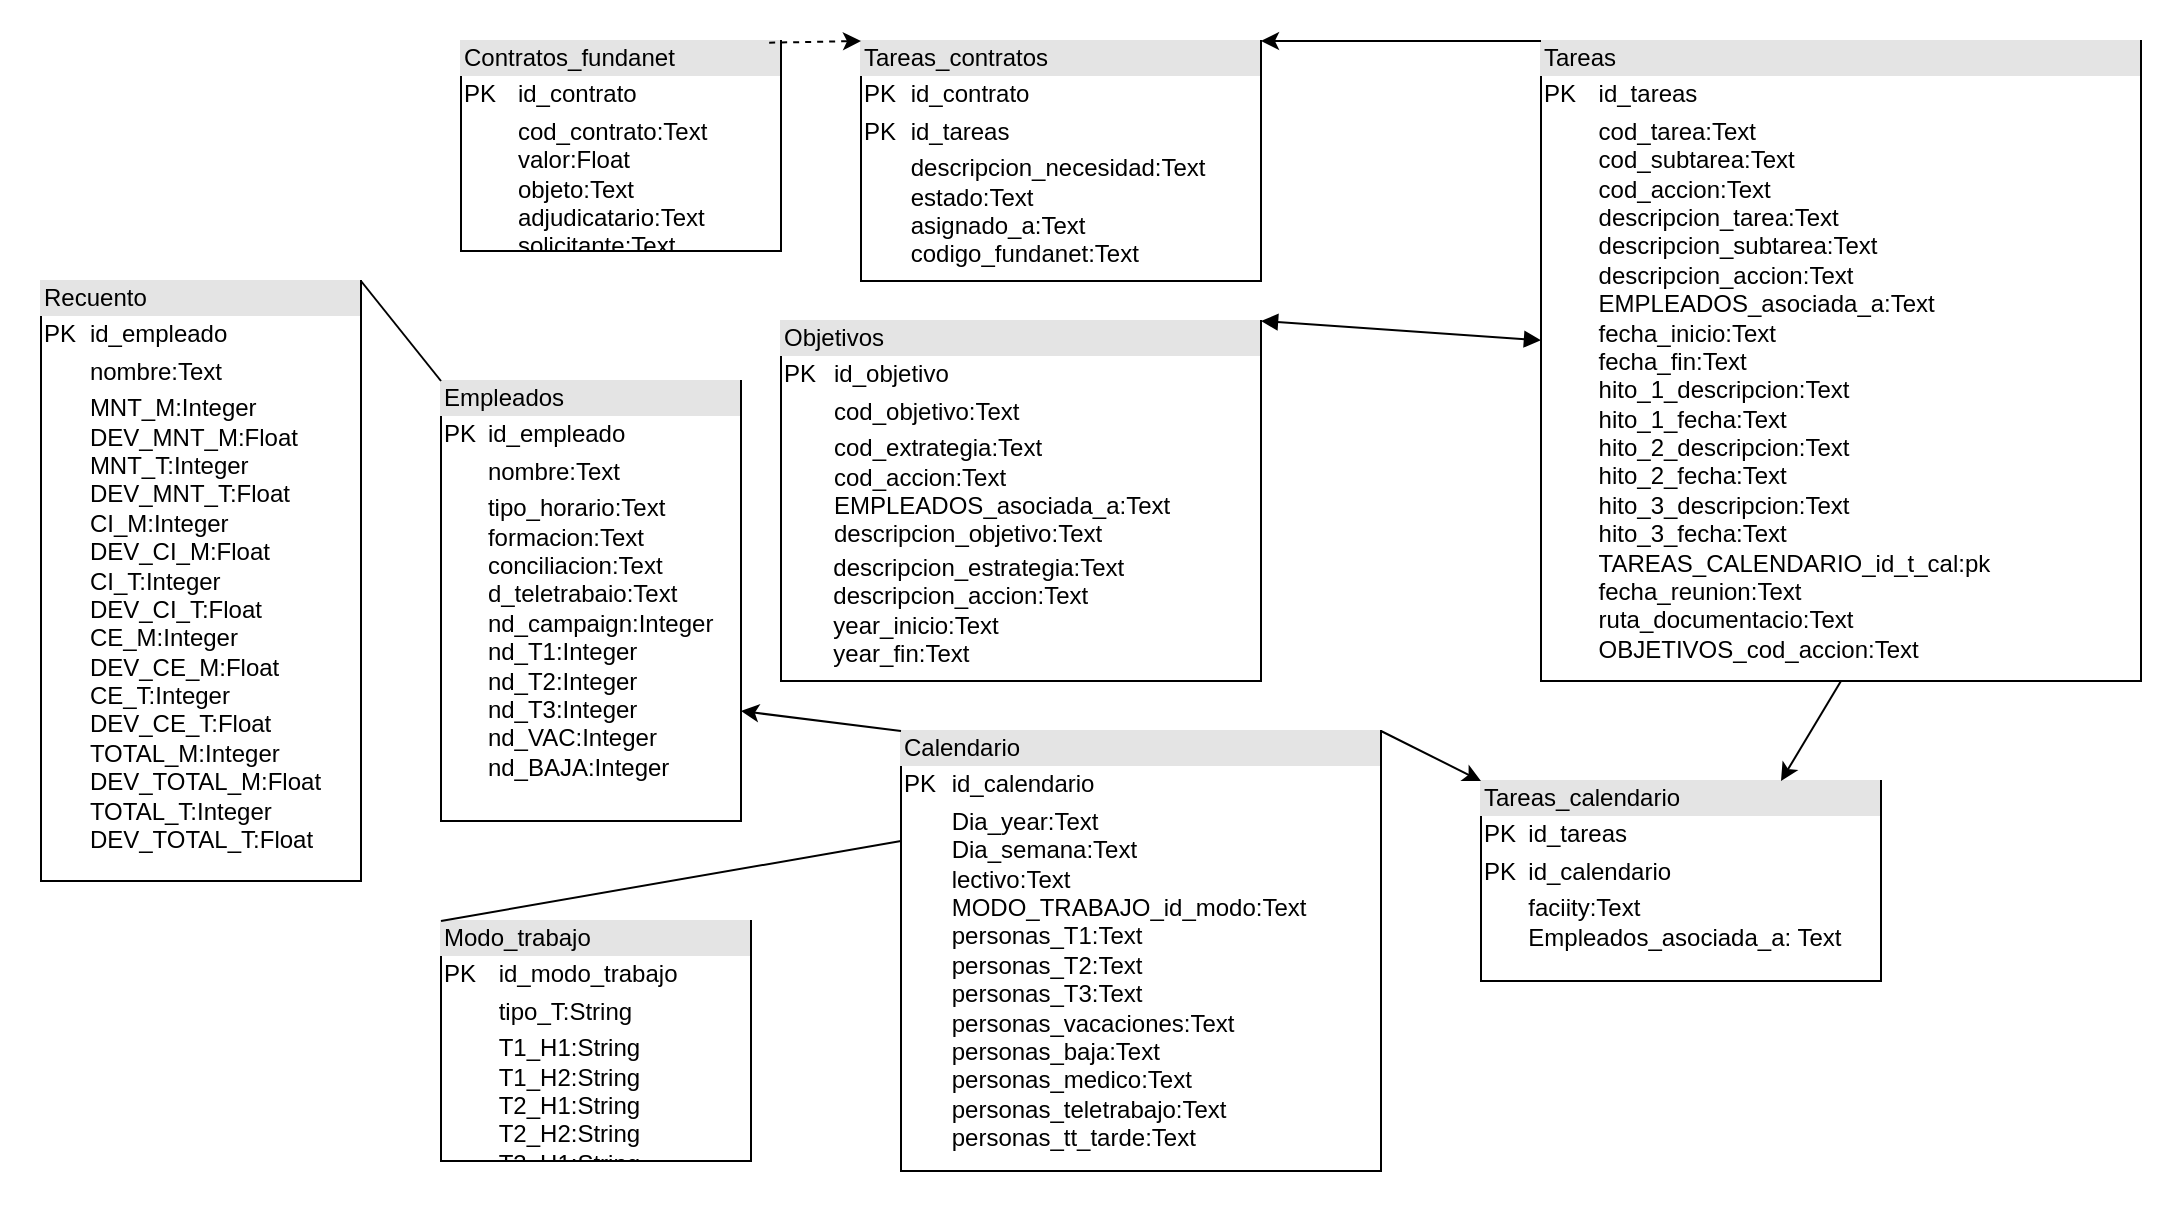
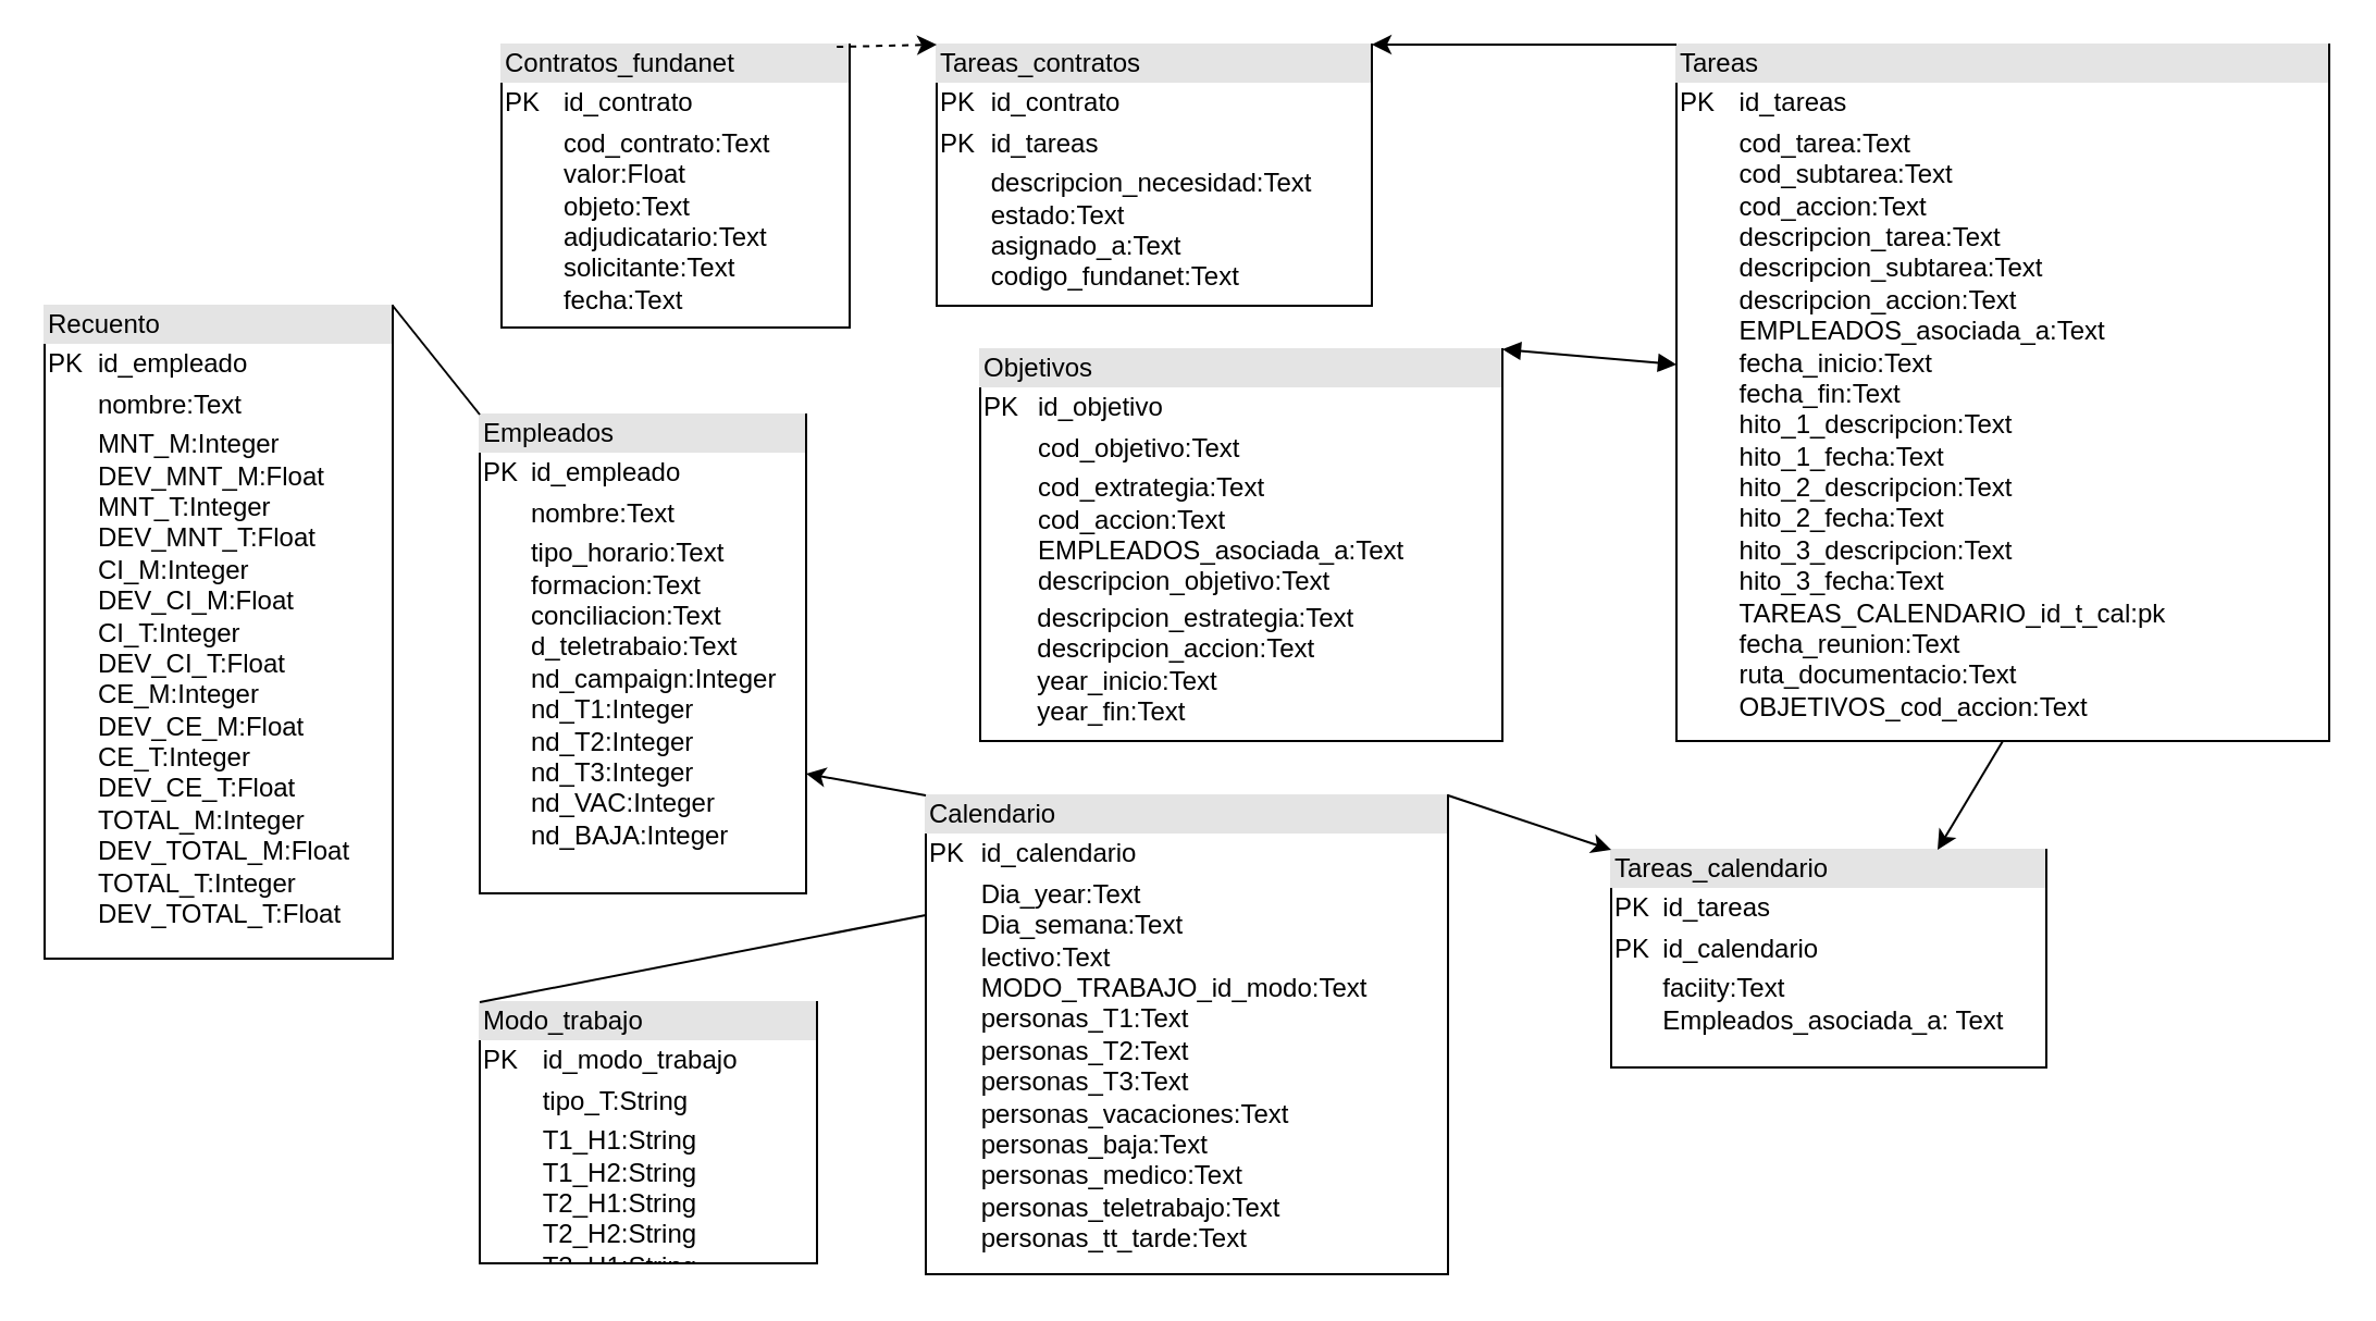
- <mxCell id="5" value="&lt;div style=&quot;box-sizing:border-box;width:100%;background:#e4e4e4;padding:2px;&quot;&gt;Contratos_fundanet&lt;/div&gt;&lt;table style=&quot;width:100%;font-size:1em;&quot; cellpadding=&quot;2&quot; cellspacing=&quot;0&quot;&gt;&lt;tbody&gt;&lt;tr&gt;&lt;td&gt;PK&lt;/td&gt;&lt;td&gt;id_contrato&lt;/td&gt;&lt;/tr&gt;&lt;tr&gt;&lt;td&gt;&lt;br&gt;&lt;/td&gt;&lt;td&gt;cod_contrato:Text&lt;br&gt;valor:Float&lt;br&gt;objeto:Text&lt;br&gt;adjudicatario:Text&lt;br&gt;solicitante:Text&lt;br&gt;fecha:Text&lt;/td&gt;&lt;/tr&gt;&lt;/tbody&gt;&lt;/table&gt;&lt;br&gt;&lt;div&gt;&lt;div&gt;&lt;br&gt;&lt;/div&gt;&lt;/div&gt;" style="verticalAlign=top;align=left;overflow=fill;html=1;whiteSpace=wrap;" vertex="1" parent="1"><mxGeometry x="230" y="20" width="160" height="105" as="geometry" /></mxCell>
+ <mxCell id="5" value="&lt;div style=&quot;box-sizing:border-box;width:100%;background:#e4e4e4;padding:2px;&quot;&gt;Contratos_fundanet&lt;/div&gt;&lt;table style=&quot;width:100%;font-size:1em;&quot; cellpadding=&quot;2&quot; cellspacing=&quot;0&quot;&gt;&lt;tbody&gt;&lt;tr&gt;&lt;td&gt;PK&lt;/td&gt;&lt;td&gt;id_contrato&lt;/td&gt;&lt;/tr&gt;&lt;tr&gt;&lt;td&gt;&lt;br&gt;&lt;/td&gt;&lt;td&gt;cod_contrato:Text&lt;br&gt;valor:Float&lt;br&gt;objeto:Text&lt;br&gt;adjudicatario:Text&lt;br&gt;solicitante:Text&lt;br&gt;fecha:Text&lt;/td&gt;&lt;/tr&gt;&lt;/tbody&gt;&lt;/table&gt;&lt;br&gt;&lt;div&gt;&lt;div&gt;&lt;br&gt;&lt;/div&gt;&lt;/div&gt;" style="verticalAlign=top;align=left;overflow=fill;html=1;whiteSpace=wrap;" vertex="1" parent="1"><mxGeometry x="230" y="20" width="160" height="130" as="geometry" /></mxCell>
- <mxCell id="2" value="&lt;div style=&quot;box-sizing:border-box;width:100%;background:#e4e4e4;padding:2px;&quot;&gt;Objetivos&lt;/div&gt;&lt;table style=&quot;width:100%;font-size:1em;&quot; cellpadding=&quot;2&quot; cellspacing=&quot;0&quot;&gt;&lt;tbody&gt;&lt;tr&gt;&lt;td&gt;PK&lt;/td&gt;&lt;td&gt;id_objetivo&lt;/td&gt;&lt;/tr&gt;&lt;tr&gt;&lt;td&gt;&lt;br&gt;&lt;/td&gt;&lt;td&gt;cod_objetivo:Text&lt;/td&gt;&lt;/tr&gt;&lt;tr&gt;&lt;td&gt;&lt;/td&gt;&lt;td&gt;cod_extrategia:Text&lt;br&gt;cod_accion:Text&lt;br&gt;EMPLEADOS_asociada_a:Text&lt;br&gt;descripcion_objetivo:Text&lt;/td&gt;&lt;/tr&gt;&lt;/tbody&gt;&lt;/table&gt;&lt;span style=&quot;background-color: initial;&quot;&gt;&amp;nbsp; &amp;nbsp; &amp;nbsp; &amp;nbsp; descripcion_estrategia:Text&lt;/span&gt;&lt;div&gt;&lt;span style=&quot;white-space: pre;&quot;&gt;&#09;&lt;/span&gt;descripcion_accion:Text&lt;/div&gt;&lt;div&gt;&lt;span style=&quot;white-space: pre;&quot;&gt;&#09;&lt;/span&gt;year_inicio:Text&lt;/div&gt;&lt;div&gt;&amp;nbsp; &amp;nbsp; &amp;nbsp; &amp;nbsp; year_fin:Text&lt;/div&gt;&lt;div&gt;&lt;br&gt;&lt;div&gt;&lt;br&gt;&lt;/div&gt;&lt;/div&gt;" style="verticalAlign=top;align=left;overflow=fill;html=1;whiteSpace=wrap;" vertex="1" parent="1"><mxGeometry x="390" y="160" width="240" height="180" as="geometry" /></mxCell>
+ <mxCell id="2" value="&lt;div style=&quot;box-sizing:border-box;width:100%;background:#e4e4e4;padding:2px;&quot;&gt;Objetivos&lt;/div&gt;&lt;table style=&quot;width:100%;font-size:1em;&quot; cellpadding=&quot;2&quot; cellspacing=&quot;0&quot;&gt;&lt;tbody&gt;&lt;tr&gt;&lt;td&gt;PK&lt;/td&gt;&lt;td&gt;id_objetivo&lt;/td&gt;&lt;/tr&gt;&lt;tr&gt;&lt;td&gt;&lt;br&gt;&lt;/td&gt;&lt;td&gt;cod_objetivo:Text&lt;/td&gt;&lt;/tr&gt;&lt;tr&gt;&lt;td&gt;&lt;/td&gt;&lt;td&gt;cod_extrategia:Text&lt;br&gt;cod_accion:Text&lt;br&gt;EMPLEADOS_asociada_a:Text&lt;br&gt;descripcion_objetivo:Text&lt;/td&gt;&lt;/tr&gt;&lt;/tbody&gt;&lt;/table&gt;&lt;span style=&quot;background-color: initial;&quot;&gt;&amp;nbsp; &amp;nbsp; &amp;nbsp; &amp;nbsp; descripcion_estrategia:Text&lt;/span&gt;&lt;div&gt;&lt;span style=&quot;white-space: pre;&quot;&gt;&#09;&lt;/span&gt;descripcion_accion:Text&lt;/div&gt;&lt;div&gt;&lt;span style=&quot;white-space: pre;&quot;&gt;&#09;&lt;/span&gt;year_inicio:Text&lt;/div&gt;&lt;div&gt;&amp;nbsp; &amp;nbsp; &amp;nbsp; &amp;nbsp; year_fin:Text&lt;/div&gt;&lt;div&gt;&lt;br&gt;&lt;div&gt;&lt;br&gt;&lt;/div&gt;&lt;/div&gt;" style="verticalAlign=top;align=left;overflow=fill;html=1;whiteSpace=wrap;" vertex="1" parent="1"><mxGeometry x="450" y="160" width="240" height="180" as="geometry" /></mxCell>
- <mxCell id="8" value="&lt;div style=&quot;box-sizing:border-box;width:100%;background:#e4e4e4;padding:2px;&quot;&gt;Calendario&lt;/div&gt;&lt;table style=&quot;width:100%;font-size:1em;&quot; cellpadding=&quot;2&quot; cellspacing=&quot;0&quot;&gt;&lt;tbody&gt;&lt;tr&gt;&lt;td&gt;PK&lt;/td&gt;&lt;td&gt;id_calendario&lt;/td&gt;&lt;/tr&gt;&lt;tr&gt;&lt;td&gt;&lt;br&gt;&lt;/td&gt;&lt;td&gt;Dia_year:Text&lt;br&gt;Dia_semana:Text&lt;br&gt;lectivo:Text&lt;br&gt;MODO_TRABAJO_id_modo:Text&lt;br&gt;personas_T1:Text&lt;br&gt;personas_T2:Text&lt;br&gt;personas_T3:Text&lt;br&gt;personas_vacaciones:Text&lt;br&gt;personas_baja:Text&lt;br&gt;personas_medico:Text&lt;br&gt;personas_teletrabajo:Text&lt;br&gt;personas_tt_tarde:Text&lt;/td&gt;&lt;/tr&gt;&lt;/tbody&gt;&lt;/table&gt;&lt;div&gt;&lt;div&gt;&lt;br&gt;&lt;/div&gt;&lt;/div&gt;" style="verticalAlign=top;align=left;overflow=fill;html=1;whiteSpace=wrap;" vertex="1" parent="1"><mxGeometry x="450" y="365" width="240" height="220" as="geometry" /></mxCell>
+ <mxCell id="8" value="&lt;div style=&quot;box-sizing:border-box;width:100%;background:#e4e4e4;padding:2px;&quot;&gt;Calendario&lt;/div&gt;&lt;table style=&quot;width:100%;font-size:1em;&quot; cellpadding=&quot;2&quot; cellspacing=&quot;0&quot;&gt;&lt;tbody&gt;&lt;tr&gt;&lt;td&gt;PK&lt;/td&gt;&lt;td&gt;id_calendario&lt;/td&gt;&lt;/tr&gt;&lt;tr&gt;&lt;td&gt;&lt;br&gt;&lt;/td&gt;&lt;td&gt;Dia_year:Text&lt;br&gt;Dia_semana:Text&lt;br&gt;lectivo:Text&lt;br&gt;MODO_TRABAJO_id_modo:Text&lt;br&gt;personas_T1:Text&lt;br&gt;personas_T2:Text&lt;br&gt;personas_T3:Text&lt;br&gt;personas_vacaciones:Text&lt;br&gt;personas_baja:Text&lt;br&gt;personas_medico:Text&lt;br&gt;personas_teletrabajo:Text&lt;br&gt;personas_tt_tarde:Text&lt;/td&gt;&lt;/tr&gt;&lt;/tbody&gt;&lt;/table&gt;&lt;div&gt;&lt;div&gt;&lt;br&gt;&lt;/div&gt;&lt;/div&gt;" style="verticalAlign=top;align=left;overflow=fill;html=1;whiteSpace=wrap;" vertex="1" parent="1"><mxGeometry x="425" y="365" width="240" height="220" as="geometry" /></mxCell>
